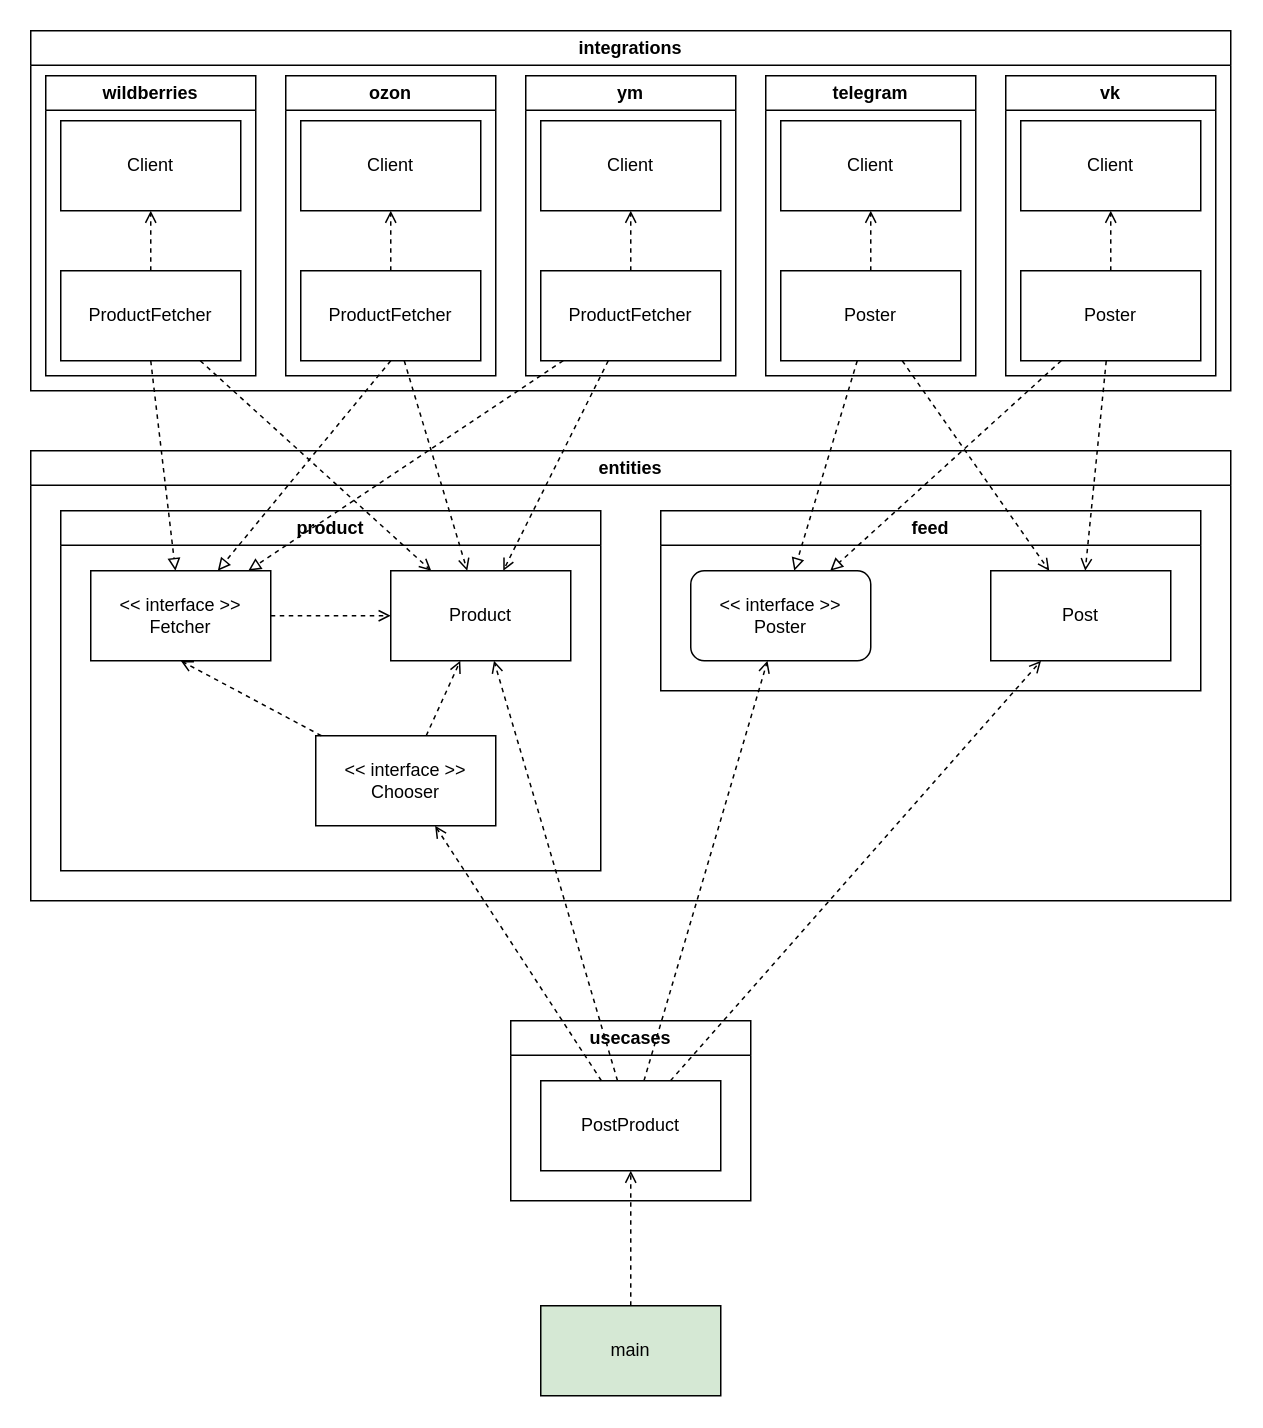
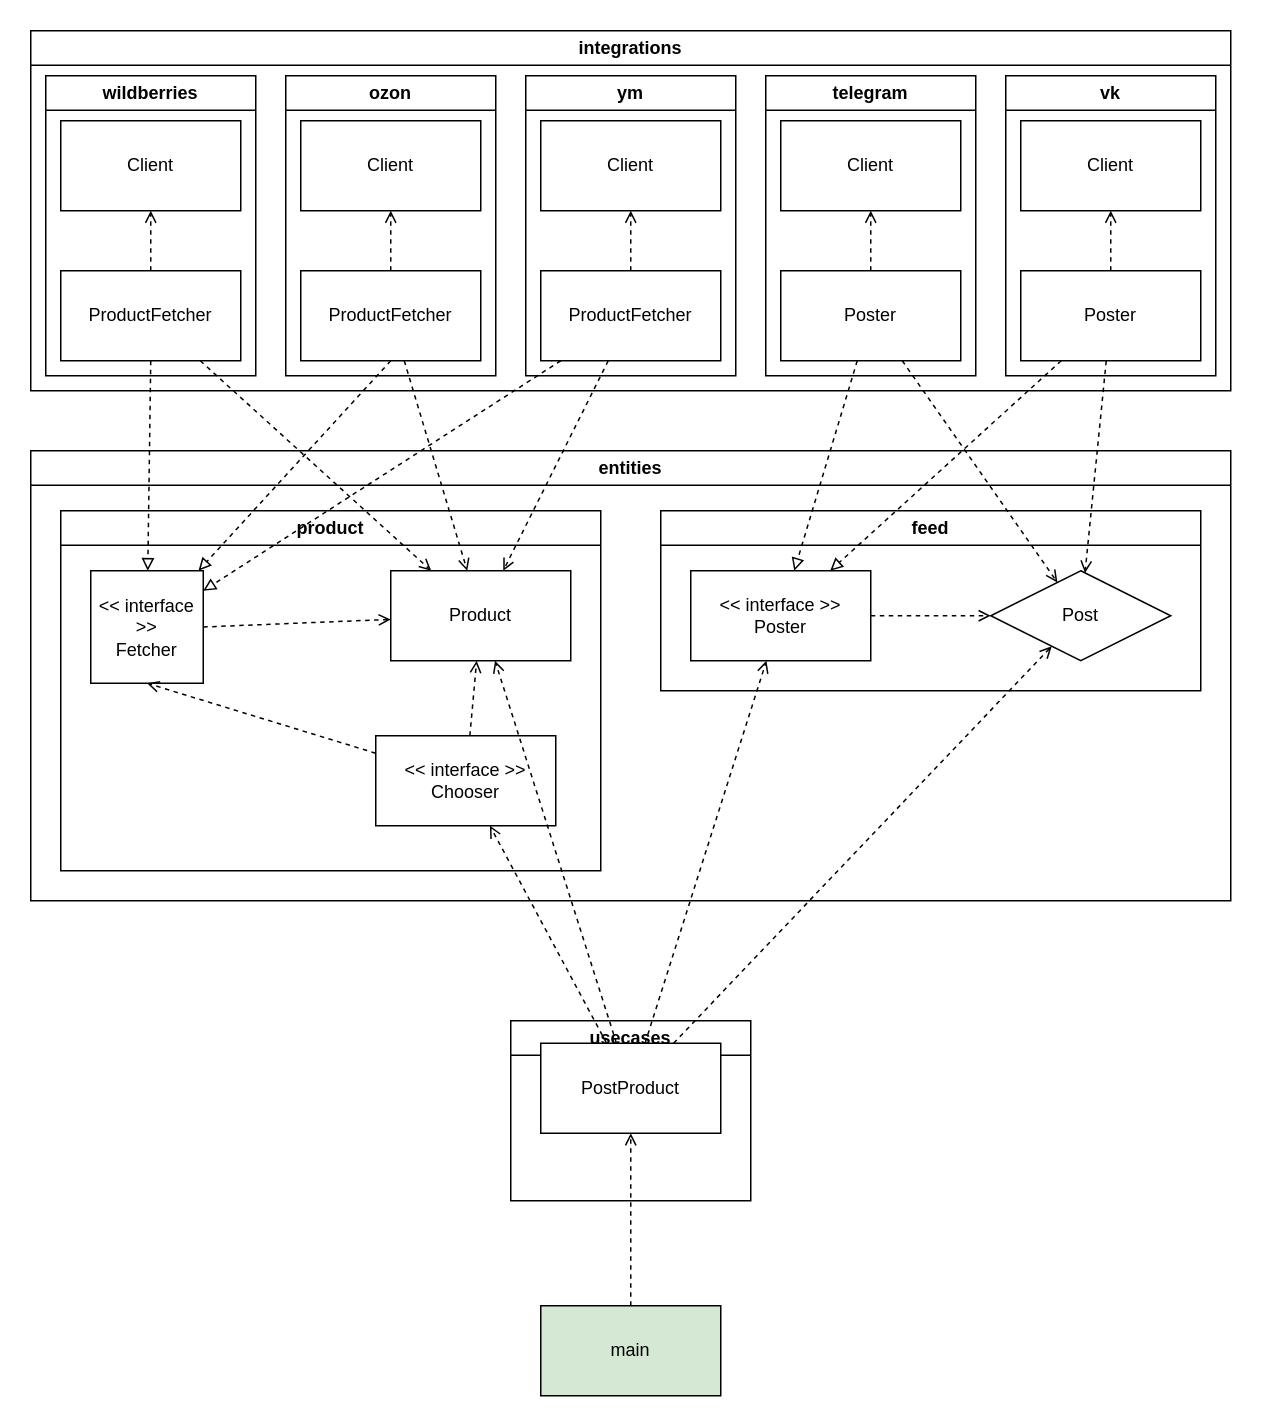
- <mxCell id="10" value="&amp;lt;&amp;lt; interface &amp;gt;&amp;gt;&lt;br&gt;Fetcher" style="rounded=0;whiteSpace=wrap;html=1;" parent="9" vertex="1"><mxGeometry x="20" y="40" width="120" height="60" as="geometry" /></mxCell>
+ <mxCell id="10" value="&amp;lt;&amp;lt; interface &amp;gt;&amp;gt;&lt;br&gt;Fetcher" style="rounded=0;whiteSpace=wrap;html=1;" parent="9" vertex="1"><mxGeometry x="20" y="40" width="75" height="75" as="geometry" /></mxCell>
- <mxCell id="18" value="&amp;lt;&amp;lt; interface &amp;gt;&amp;gt;&lt;br&gt;Poster" style="whiteSpace=wrap;html=1;rounded=1;" parent="16" vertex="1"><mxGeometry x="20" y="40" width="120" height="60" as="geometry" /></mxCell>
+ <mxCell id="18" value="&amp;lt;&amp;lt; interface &amp;gt;&amp;gt;&lt;br&gt;Poster" style="rounded=0;whiteSpace=wrap;html=1;" parent="16" vertex="1"><mxGeometry x="20" y="40" width="120" height="60" as="geometry" /></mxCell>
+ <mxCell id="17" style="edgeStyle=none;html=1;dashed=1;endArrow=open;endFill=0;" parent="16" source="18" target="19" edge="1"><mxGeometry relative="1" as="geometry" /></mxCell>
- <mxCell id="19" value="Post" style="rounded=0;whiteSpace=wrap;html=1;" parent="16" vertex="1"><mxGeometry x="220" y="40" width="120" height="60" as="geometry" /></mxCell>
+ <mxCell id="19" value="Post" style="rhombus;whiteSpace=wrap;html=1;" parent="16" vertex="1"><mxGeometry x="220" y="40" width="120" height="60" as="geometry" /></mxCell>
- <mxCell id="12" value="&amp;lt;&amp;lt; interface &amp;gt;&amp;gt;&lt;br&gt;Chooser" style="rounded=0;whiteSpace=wrap;html=1;" parent="9" vertex="1"><mxGeometry x="170" y="150" width="120" height="60" as="geometry" /></mxCell>
+ <mxCell id="12" value="&amp;lt;&amp;lt; interface &amp;gt;&amp;gt;&lt;br&gt;Chooser" style="rounded=0;whiteSpace=wrap;html=1;" parent="9" vertex="1"><mxGeometry x="210" y="150" width="120" height="60" as="geometry" /></mxCell>
- <mxCell id="4" value="PostProduct" style="rounded=0;whiteSpace=wrap;html=1;" parent="2" vertex="1"><mxGeometry x="20" y="40" width="120" height="60" as="geometry" /></mxCell>
+ <mxCell id="4" value="PostProduct" style="rounded=0;whiteSpace=wrap;html=1;" parent="2" vertex="1"><mxGeometry x="20" y="15" width="120" height="60" as="geometry" /></mxCell>
